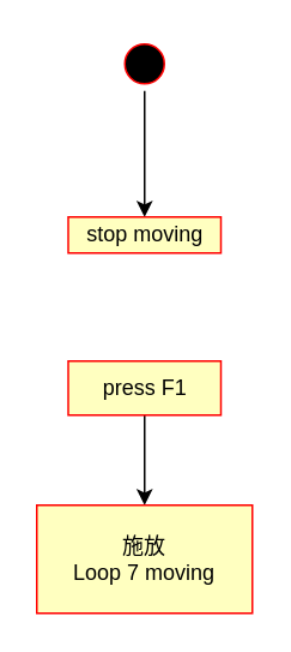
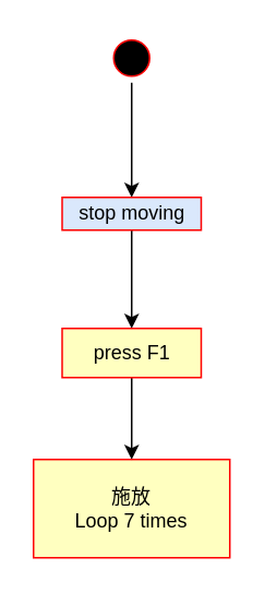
- <mxCell id="5" value="stop moving" style="rounded=0;whiteSpace=wrap;html=1;arcSize=40;fontColor=#000000;fillColor=#ffffc0;strokeColor=#ff0000;shadow=0;" vertex="1" parent="1"><mxGeometry x="37.5" y="120" width="85" height="20" as="geometry" /></mxCell>
+ <mxCell id="5" value="stop moving" style="rounded=0;whiteSpace=wrap;html=1;arcSize=40;fontColor=#000000;fillColor=#dae8fc;strokeColor=#ff0000;shadow=0;" vertex="1" parent="1"><mxGeometry x="37.5" y="120" width="85" height="20" as="geometry" /></mxCell>
+ <mxCell id="4" value="" style="edgeStyle=orthogonalEdgeStyle;rounded=0;orthogonalLoop=1;jettySize=auto;html=1;" edge="1" parent="1" source="5" target="7"><mxGeometry relative="1" as="geometry" /></mxCell>
- <mxCell id="8" value="施放&lt;br&gt;Loop 7 moving" style="whiteSpace=wrap;html=1;fillColor=#ffffc0;strokeColor=#ff0000;fontColor=#000000;rounded=0;arcSize=40;shadow=0;" vertex="1" parent="1"><mxGeometry x="20" y="280" width="120" height="60" as="geometry" /></mxCell>
+ <mxCell id="8" value="施放&lt;br&gt;Loop 7 times" style="whiteSpace=wrap;html=1;fillColor=#ffffc0;strokeColor=#ff0000;fontColor=#000000;rounded=0;arcSize=40;shadow=0;" vertex="1" parent="1"><mxGeometry x="20" y="280" width="120" height="60" as="geometry" /></mxCell>
